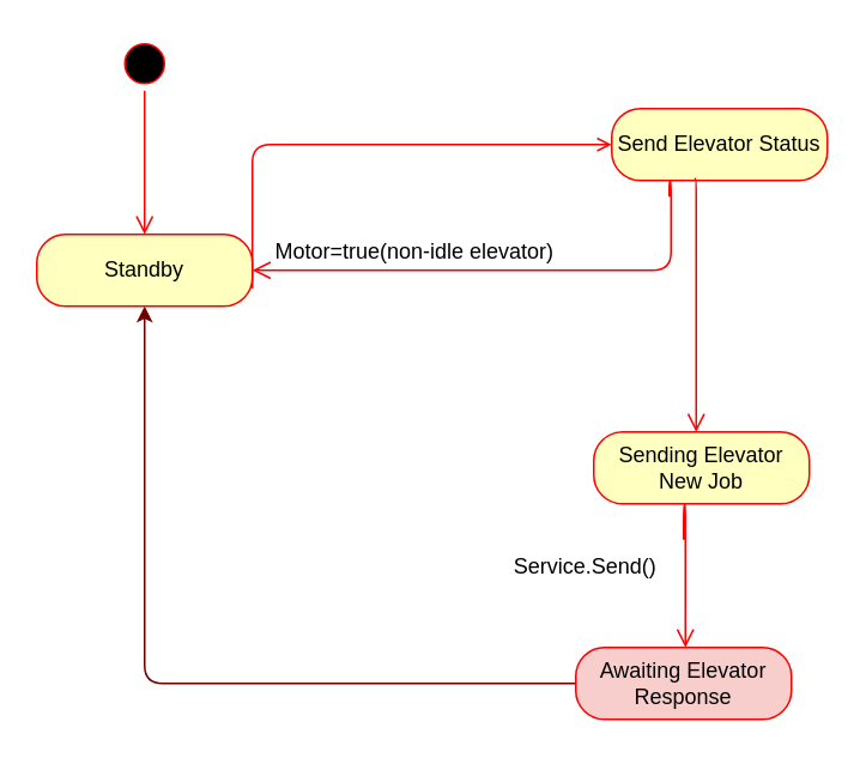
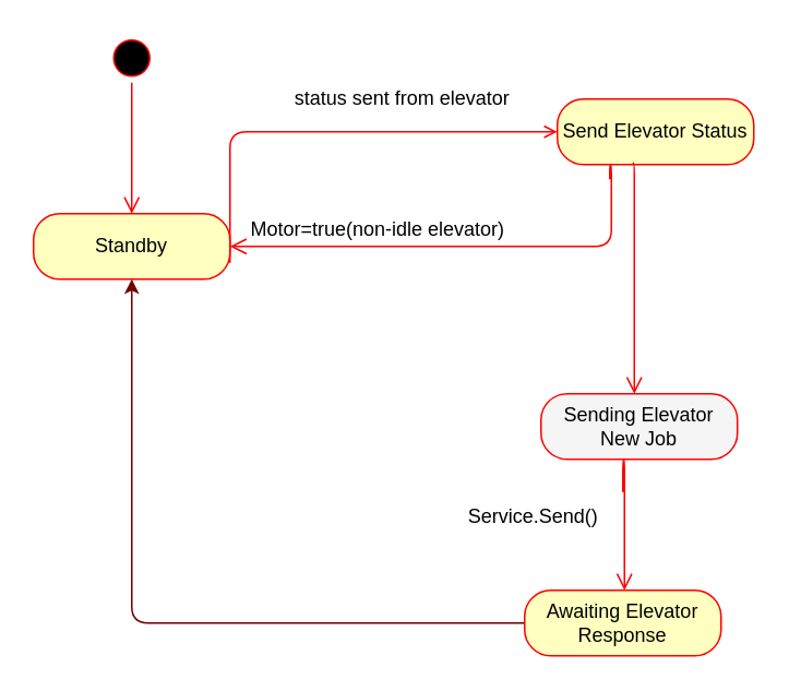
+ <mxCell id="11" value="status sent from elevator" style="text;html=1;align=center;verticalAlign=middle;resizable=0;points=[];autosize=1;strokeColor=none;fillColor=none;" parent="1" vertex="1"><mxGeometry x="170" y="45" width="150" height="30" as="geometry" /></mxCell>
- <mxCell id="4" value="Sending Elevator New Job" style="rounded=1;whiteSpace=wrap;html=1;arcSize=40;fontColor=#000000;fillColor=#ffffc0;strokeColor=#ff0000;" parent="1" vertex="1"><mxGeometry x="330" y="240" width="120" height="40" as="geometry" /></mxCell>
+ <mxCell id="4" value="Sending Elevator New Job" style="rounded=1;whiteSpace=wrap;html=1;arcSize=40;fontColor=#000000;fillColor=#f5f5f5;strokeColor=#ff0000;" parent="1" vertex="1"><mxGeometry x="330" y="240" width="120" height="40" as="geometry" /></mxCell>
- <mxCell id="7" value="Awaiting Elevator Response" style="rounded=1;whiteSpace=wrap;html=1;arcSize=40;fontColor=#000000;fillColor=#f8cecc;strokeColor=#ff0000;" parent="1" vertex="1"><mxGeometry x="320" y="360" width="120" height="40" as="geometry" /></mxCell>
+ <mxCell id="7" value="Awaiting Elevator Response" style="rounded=1;whiteSpace=wrap;html=1;arcSize=40;fontColor=#000000;fillColor=#ffffc0;strokeColor=#ff0000;" parent="1" vertex="1"><mxGeometry x="320" y="360" width="120" height="40" as="geometry" /></mxCell>
